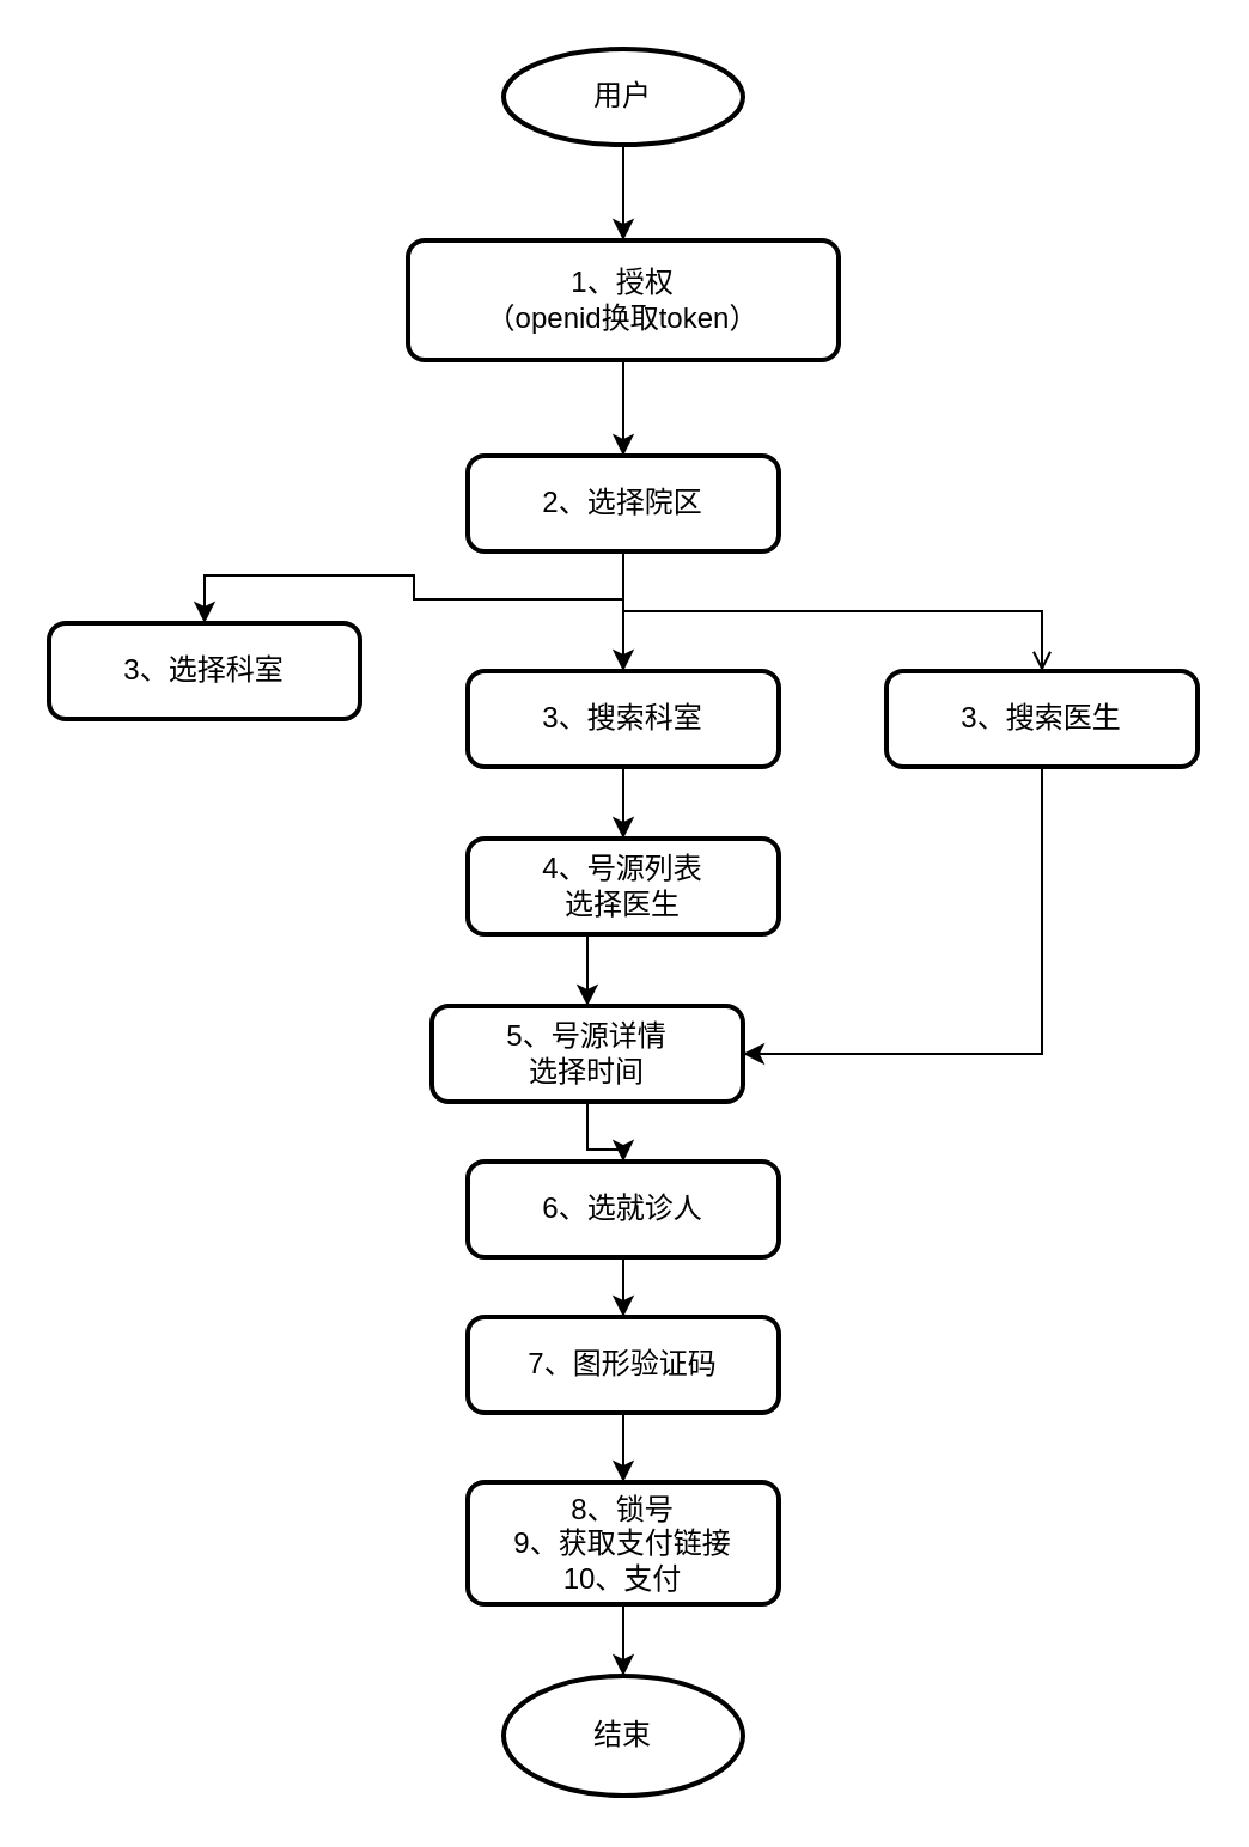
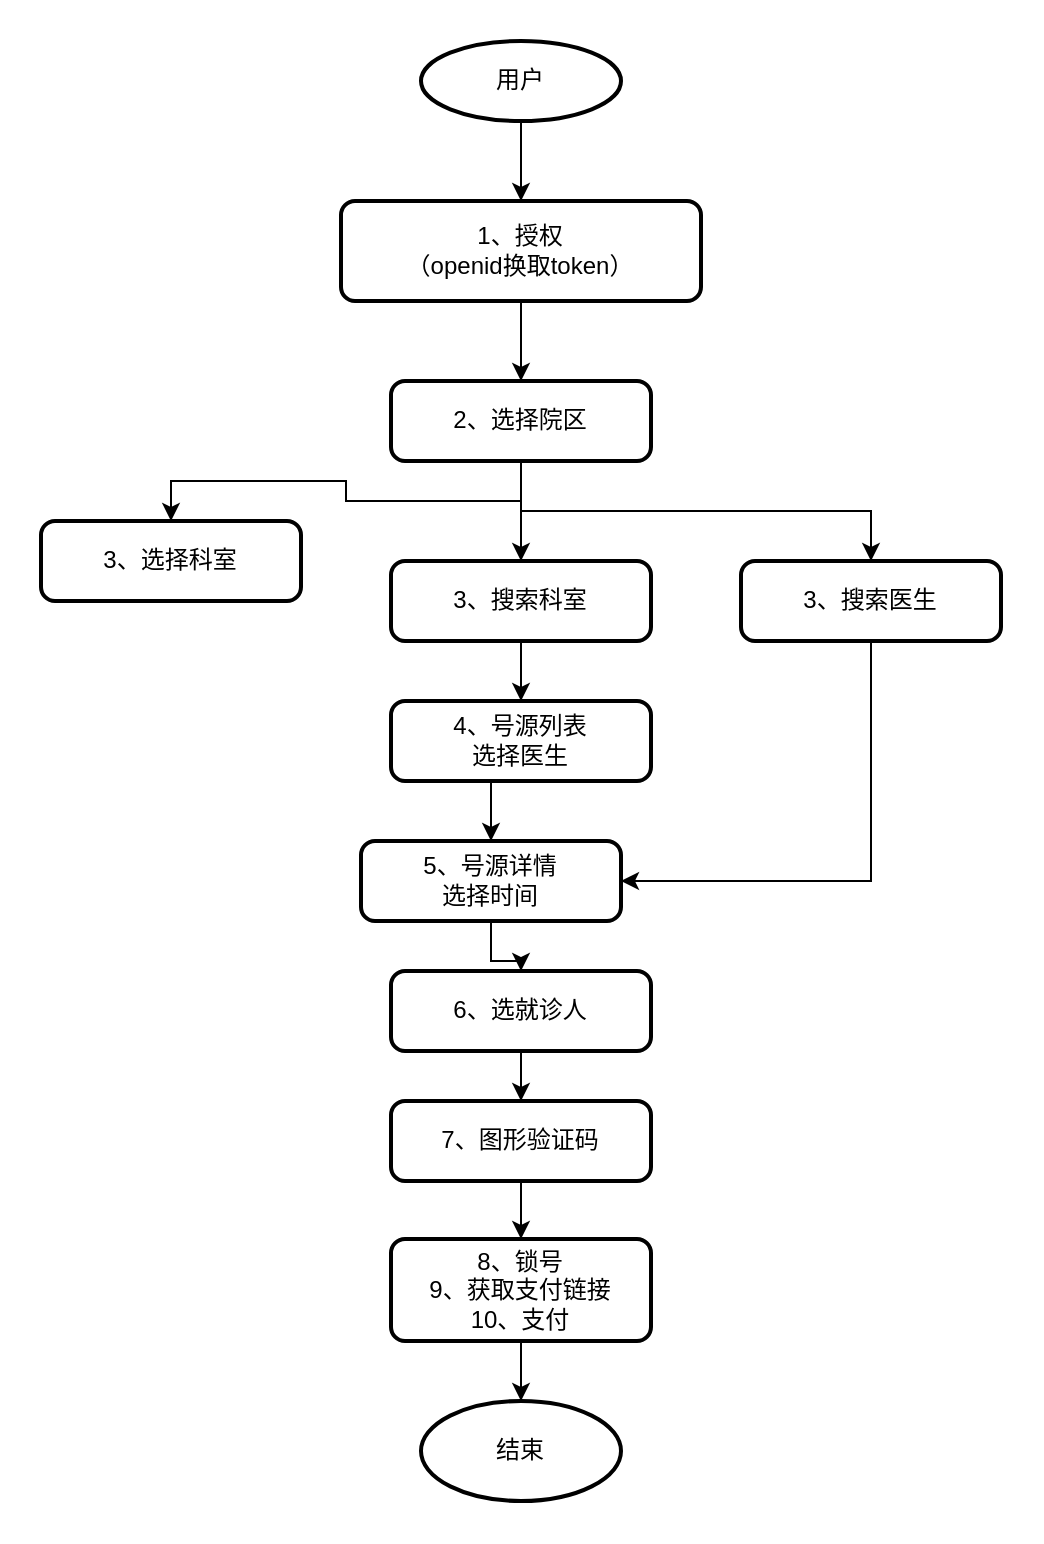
- <mxCell id="8" style="edgeStyle=orthogonalEdgeStyle;rounded=0;orthogonalLoop=1;jettySize=auto;html=1;exitX=0.5;exitY=1;exitDx=0;exitDy=0;entryX=0.5;entryY=0;entryDx=0;entryDy=0;endArrow=open;" edge="1" parent="1" source="9" target="14"><mxGeometry relative="1" as="geometry" /></mxCell>
+ <mxCell id="8" style="edgeStyle=orthogonalEdgeStyle;rounded=0;orthogonalLoop=1;jettySize=auto;html=1;exitX=0.5;exitY=1;exitDx=0;exitDy=0;entryX=0.5;entryY=0;entryDx=0;entryDy=0;" edge="1" parent="1" source="9" target="14"><mxGeometry relative="1" as="geometry" /></mxCell>
